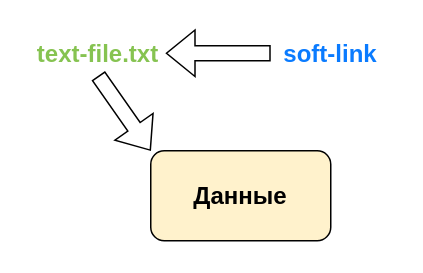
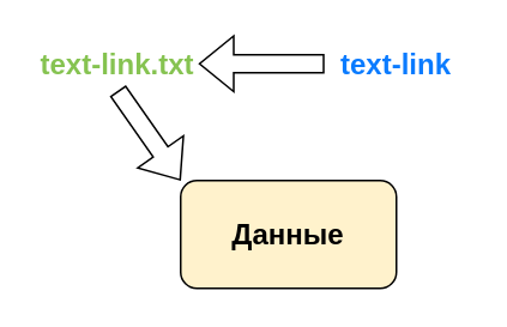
- <mxCell id="2" value="&lt;font color=&quot;#86c351&quot; style=&quot;font-size: 16px;&quot;&gt;&lt;b&gt;text-file.txt&lt;/b&gt;&lt;/font&gt;" style="text;html=1;strokeColor=none;fillColor=none;align=center;verticalAlign=middle;whiteSpace=wrap;rounded=0;" parent="1" vertex="1"><mxGeometry x="20" y="20" width="90" height="30" as="geometry" /></mxCell>
+ <mxCell id="2" value="&lt;font color=&quot;#86c351&quot; style=&quot;font-size: 16px;&quot;&gt;&lt;b&gt;text-link.txt&lt;/b&gt;&lt;/font&gt;" style="text;html=1;strokeColor=none;fillColor=none;align=center;verticalAlign=middle;whiteSpace=wrap;rounded=0;" parent="1" vertex="1"><mxGeometry x="20" y="20" width="90" height="30" as="geometry" /></mxCell>
- <mxCell id="3" value="&lt;font color=&quot;#0a7bff&quot; style=&quot;font-size: 16px;&quot;&gt;&lt;b&gt;soft-link&lt;/b&gt;&lt;/font&gt;" style="text;html=1;strokeColor=none;fillColor=none;align=center;verticalAlign=middle;whiteSpace=wrap;rounded=0;" parent="1" vertex="1"><mxGeometry x="180" y="20" width="80" height="30" as="geometry" /></mxCell>
+ <mxCell id="3" value="&lt;font color=&quot;#0a7bff&quot; style=&quot;font-size: 16px;&quot;&gt;&lt;b&gt;text-link&lt;/b&gt;&lt;/font&gt;" style="text;html=1;strokeColor=none;fillColor=none;align=center;verticalAlign=middle;whiteSpace=wrap;rounded=0;" parent="1" vertex="1"><mxGeometry x="180" y="20" width="80" height="30" as="geometry" /></mxCell>
